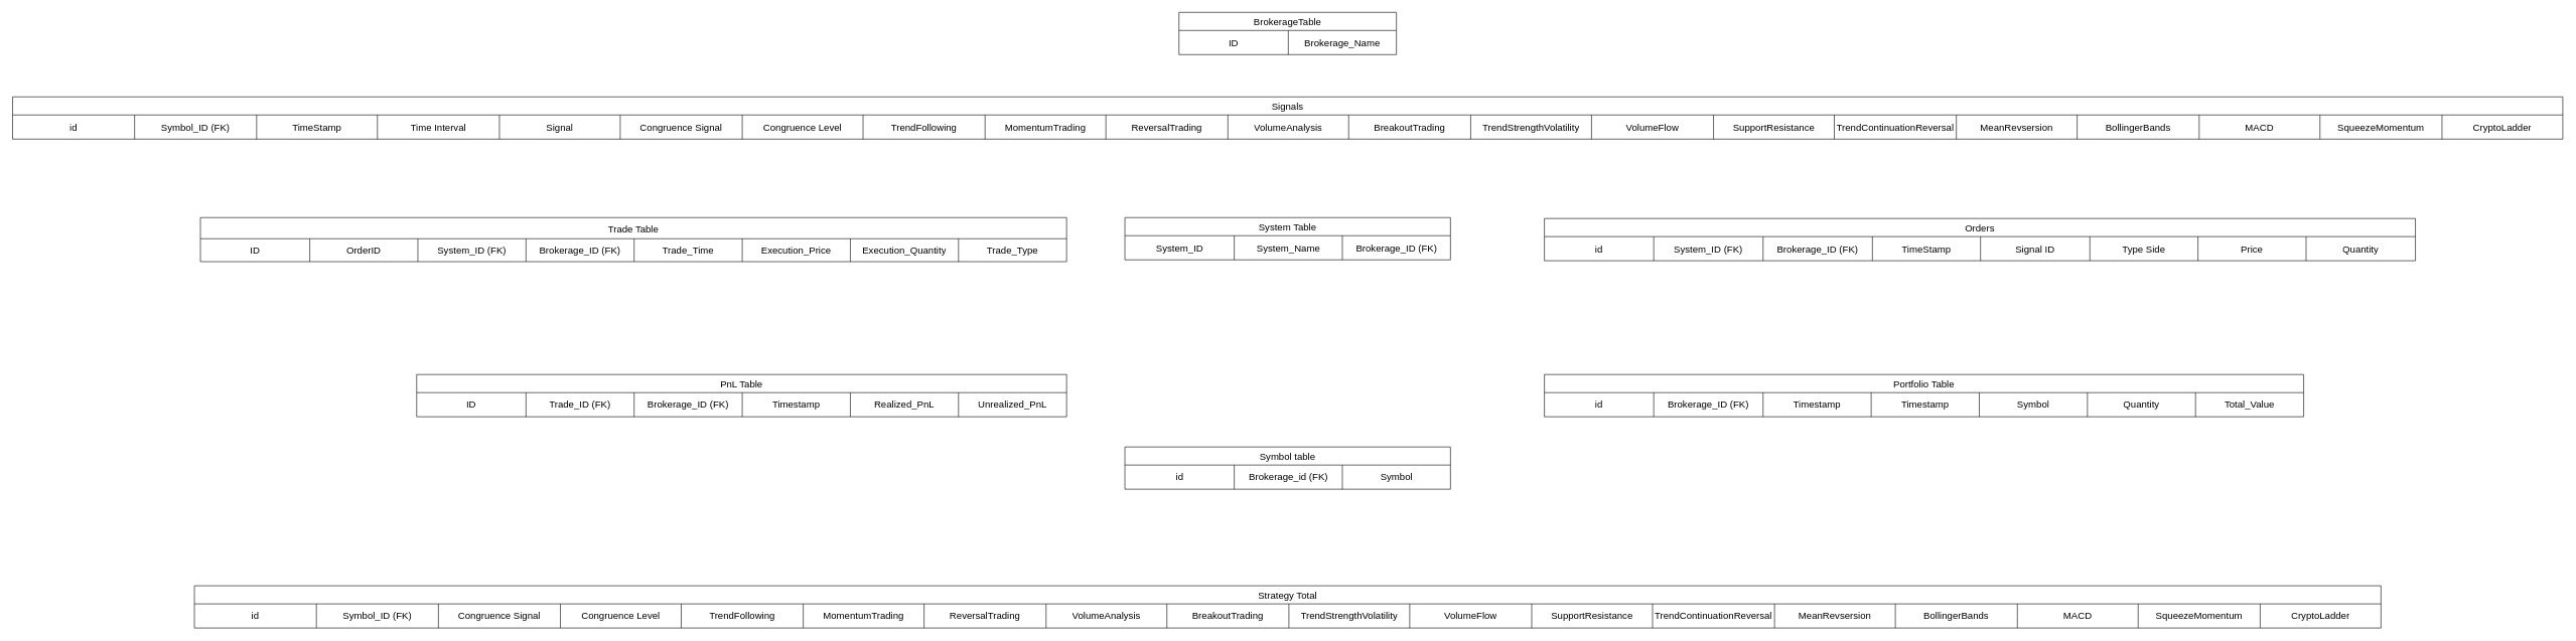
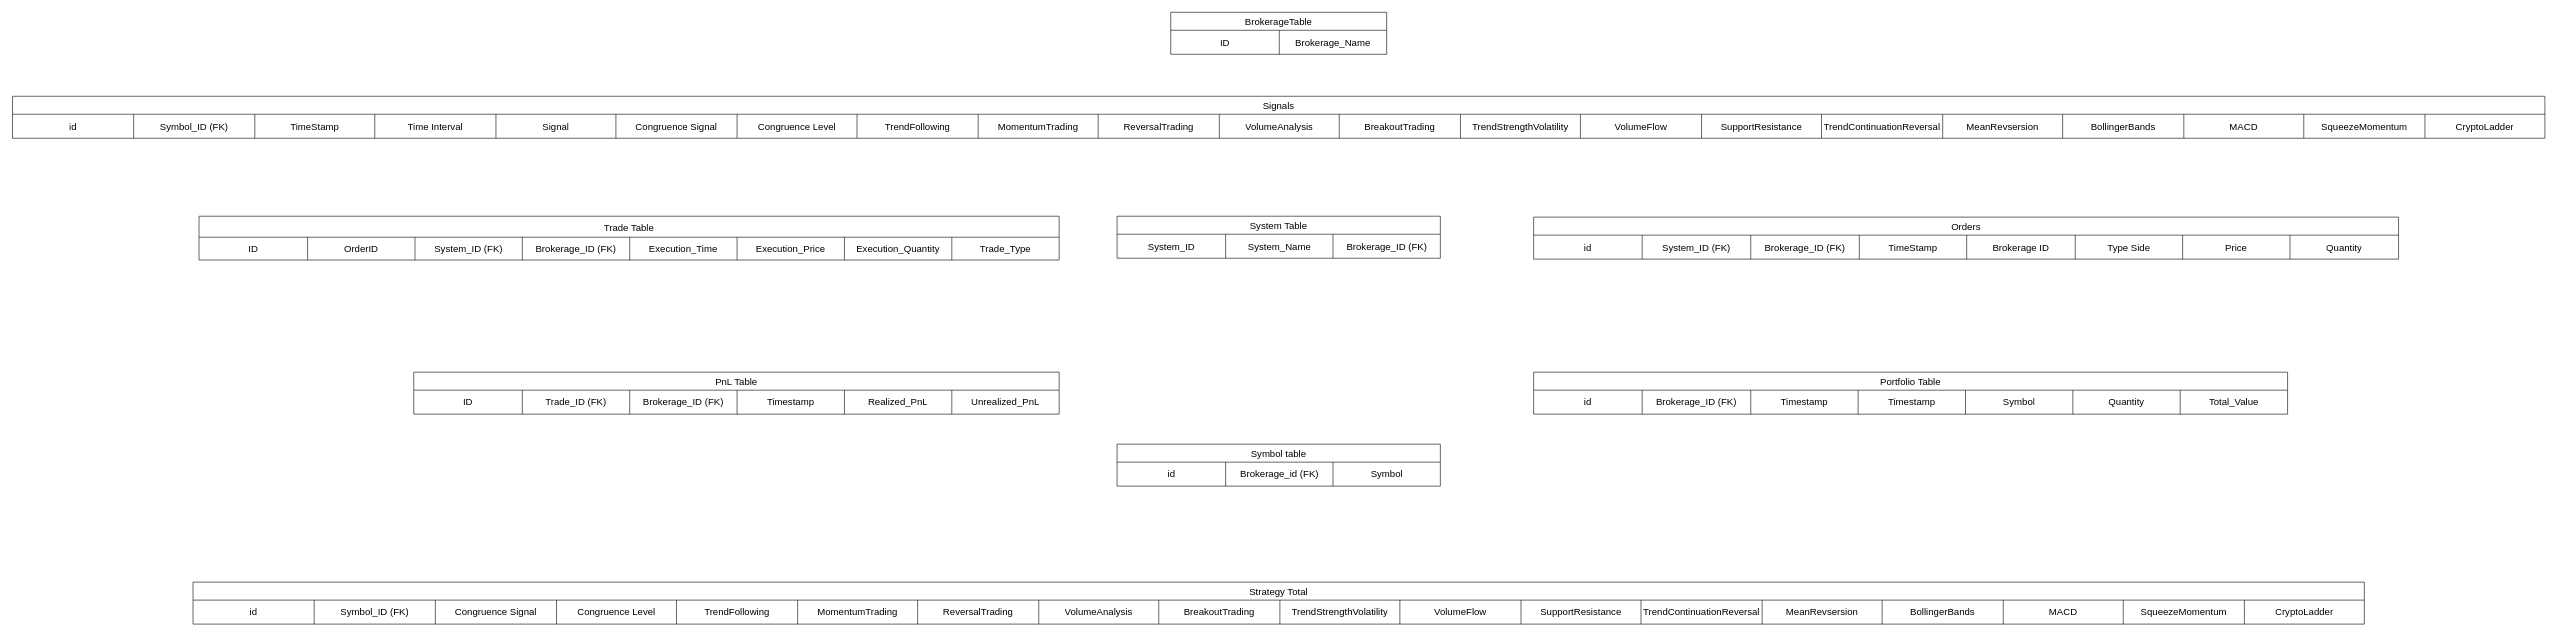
- <mxCell id="8" value="Signal ID" style="shape=partialRectangle;html=1;whiteSpace=wrap;connectable=0;strokeColor=inherit;overflow=hidden;fillColor=none;top=0;left=0;bottom=0;right=0;pointerEvents=1;fontSize=16;" parent="3" vertex="1"><mxGeometry x="722" width="181" height="40" as="geometry"><mxRectangle width="181" height="40" as="alternateBounds" /></mxGeometry></mxCell>
+ <mxCell id="8" value="Brokerage ID" style="shape=partialRectangle;html=1;whiteSpace=wrap;connectable=0;strokeColor=inherit;overflow=hidden;fillColor=none;top=0;left=0;bottom=0;right=0;pointerEvents=1;fontSize=16;" parent="3" vertex="1"><mxGeometry x="722" width="181" height="40" as="geometry"><mxRectangle width="181" height="40" as="alternateBounds" /></mxGeometry></mxCell>
- <mxCell id="50" value="Trade_Time" style="shape=partialRectangle;html=1;whiteSpace=wrap;connectable=0;strokeColor=inherit;overflow=hidden;fillColor=none;top=0;left=0;bottom=0;right=0;pointerEvents=1;fontSize=16;" parent="45" vertex="1"><mxGeometry x="718" width="179" height="38" as="geometry"><mxRectangle width="179" height="38" as="alternateBounds" /></mxGeometry></mxCell>
+ <mxCell id="50" value="Execution_Time" style="shape=partialRectangle;html=1;whiteSpace=wrap;connectable=0;strokeColor=inherit;overflow=hidden;fillColor=none;top=0;left=0;bottom=0;right=0;pointerEvents=1;fontSize=16;" parent="45" vertex="1"><mxGeometry x="718" width="179" height="38" as="geometry"><mxRectangle width="179" height="38" as="alternateBounds" /></mxGeometry></mxCell>
